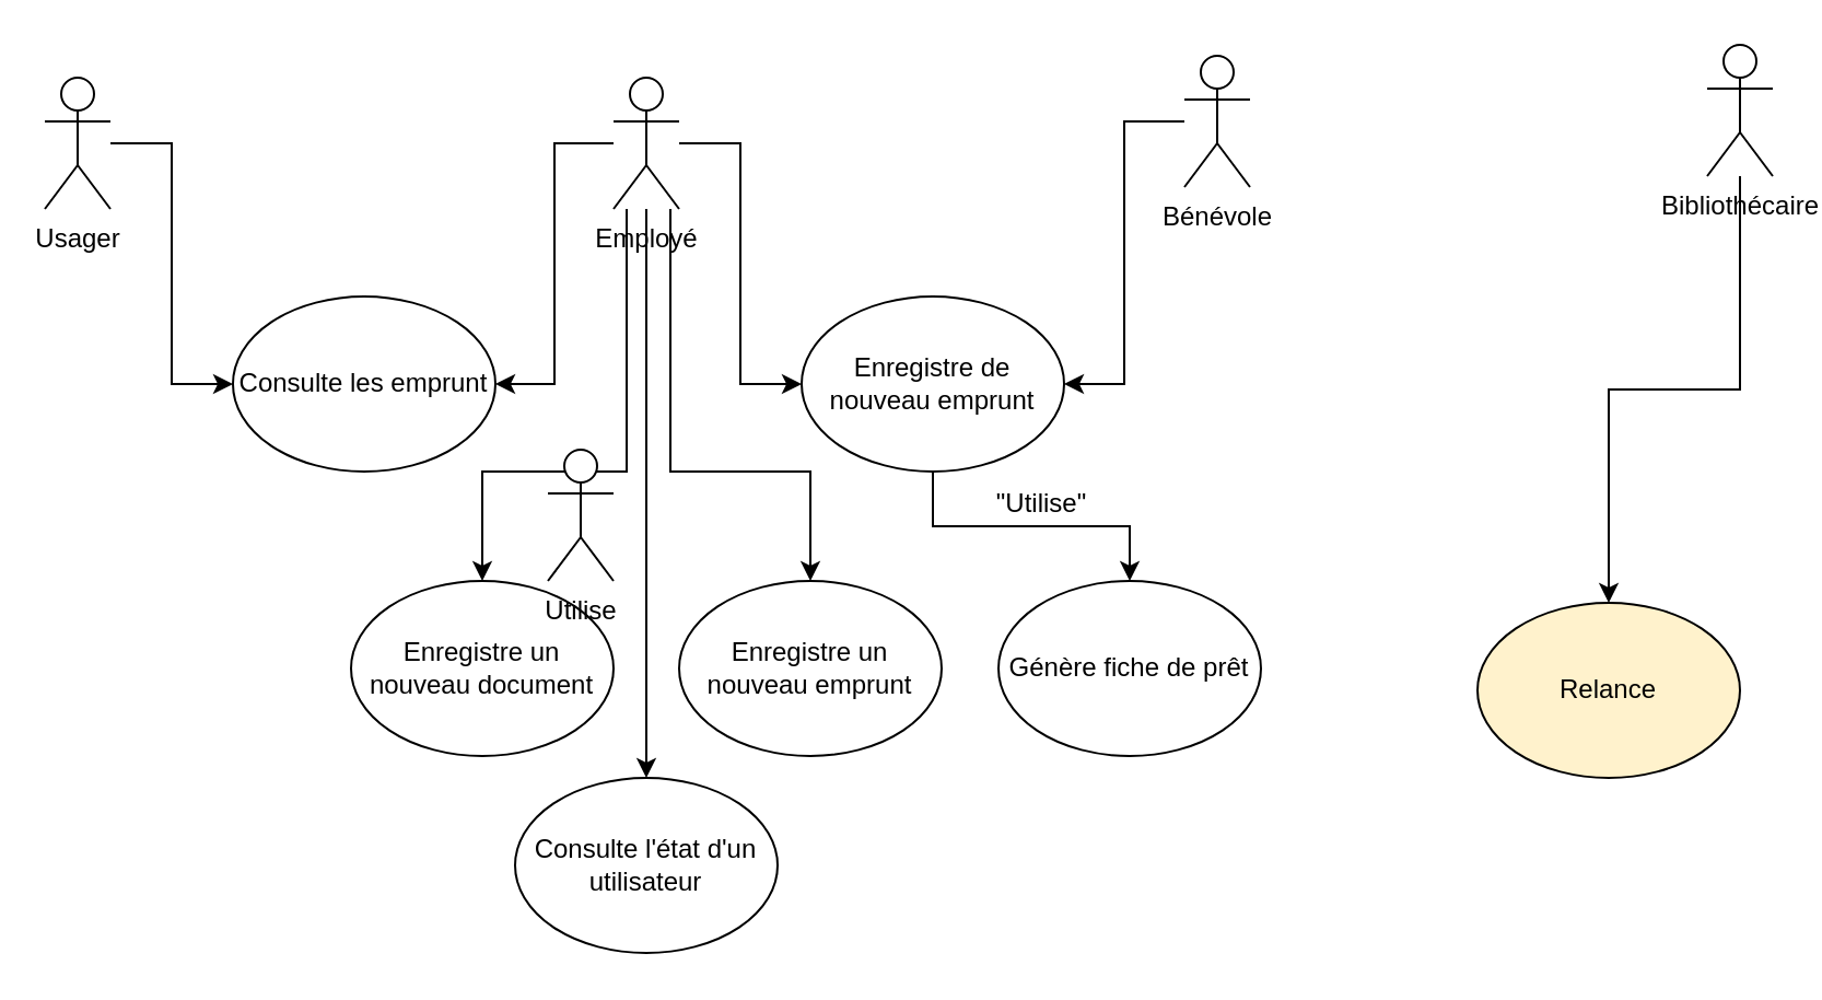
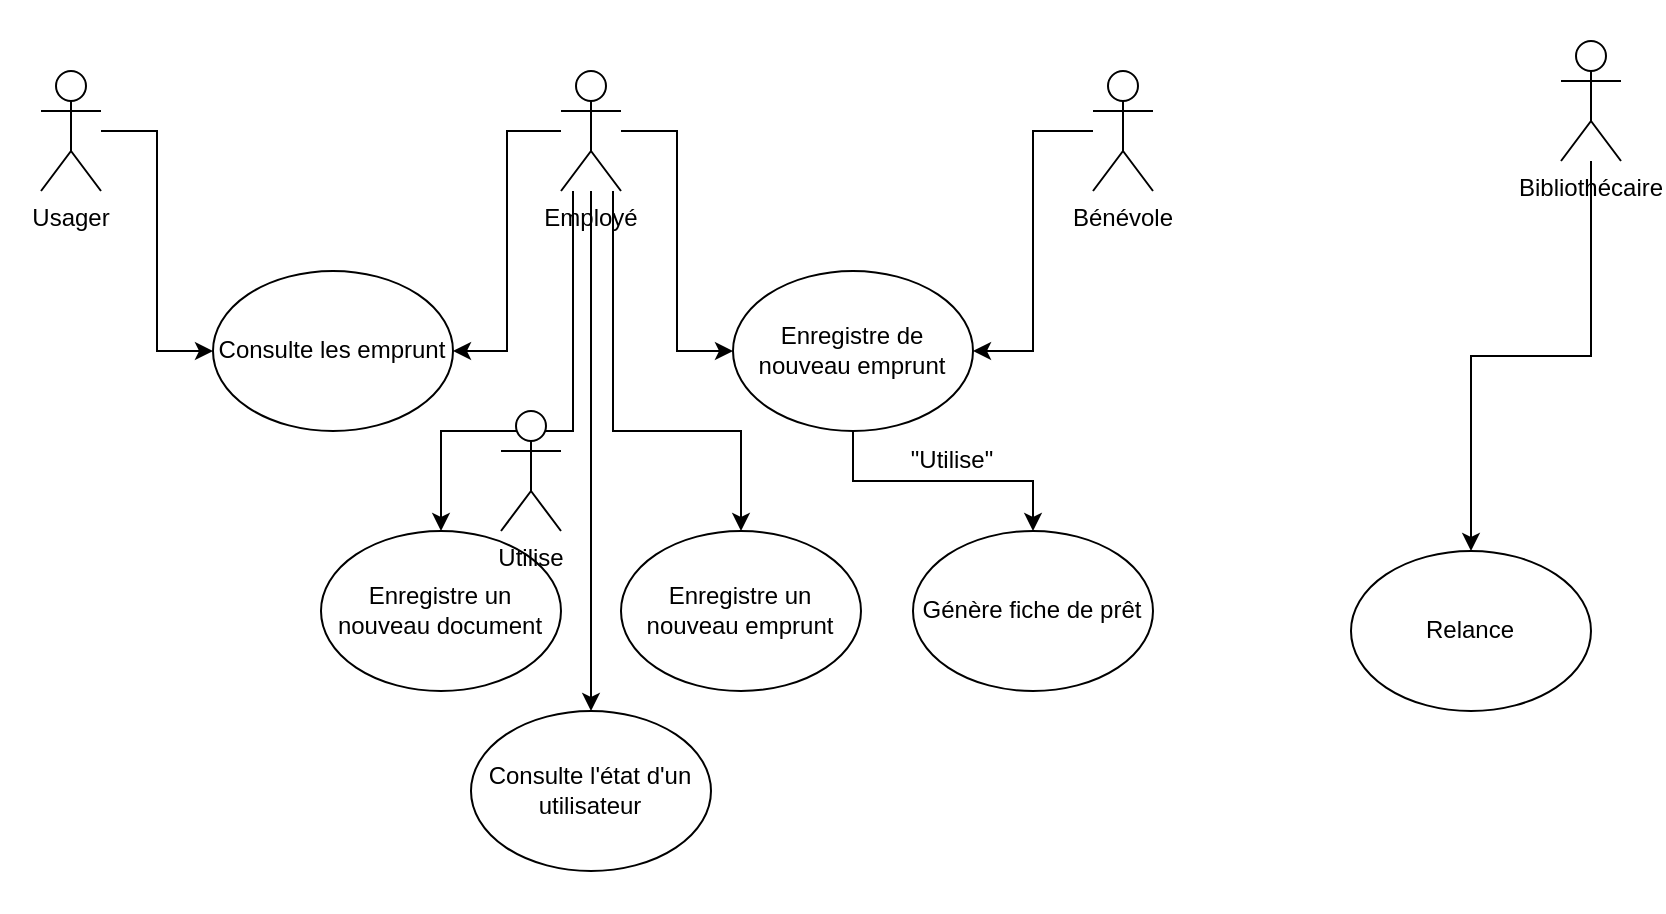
- <mxCell id="11" value="Bénévole" style="shape=umlActor;verticalLabelPosition=bottom;verticalAlign=top;html=1;outlineConnect=0;" parent="1" vertex="1"><mxGeometry x="541" y="25" width="30" height="60" as="geometry" /></mxCell>
+ <mxCell id="11" value="Bénévole" style="shape=umlActor;verticalLabelPosition=bottom;verticalAlign=top;html=1;outlineConnect=0;" parent="1" vertex="1"><mxGeometry x="546" y="35" width="30" height="60" as="geometry" /></mxCell>
- <mxCell id="23" value="Relance" style="ellipse;whiteSpace=wrap;html=1;fillColor=#fff2cc;" vertex="1" parent="1"><mxGeometry x="675" y="275" width="120" height="80" as="geometry" /></mxCell>
+ <mxCell id="23" value="Relance" style="ellipse;whiteSpace=wrap;html=1;" vertex="1" parent="1"><mxGeometry x="675" y="275" width="120" height="80" as="geometry" /></mxCell>
